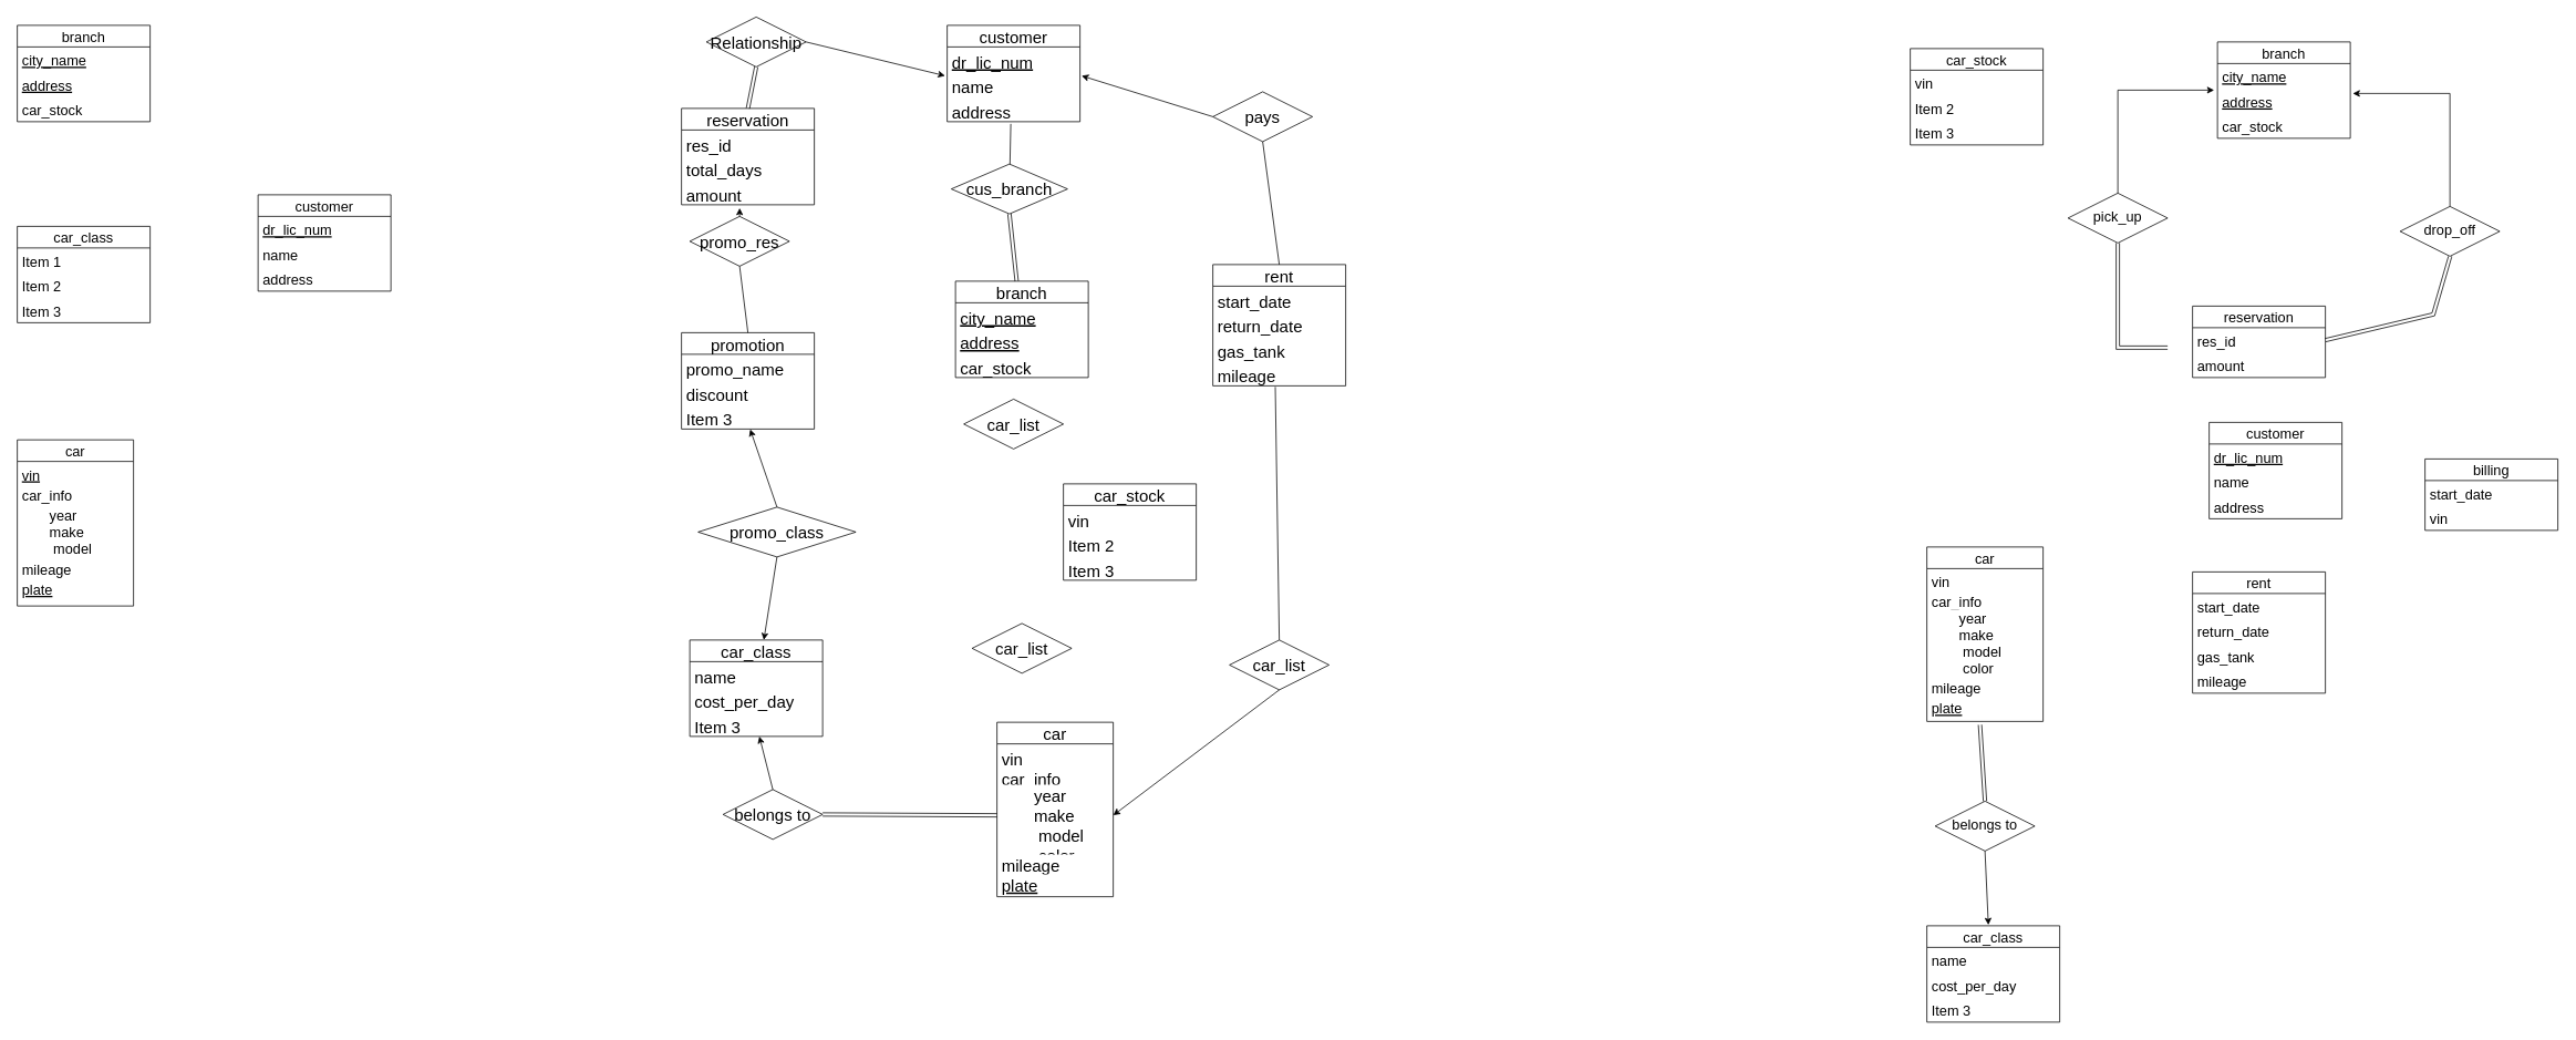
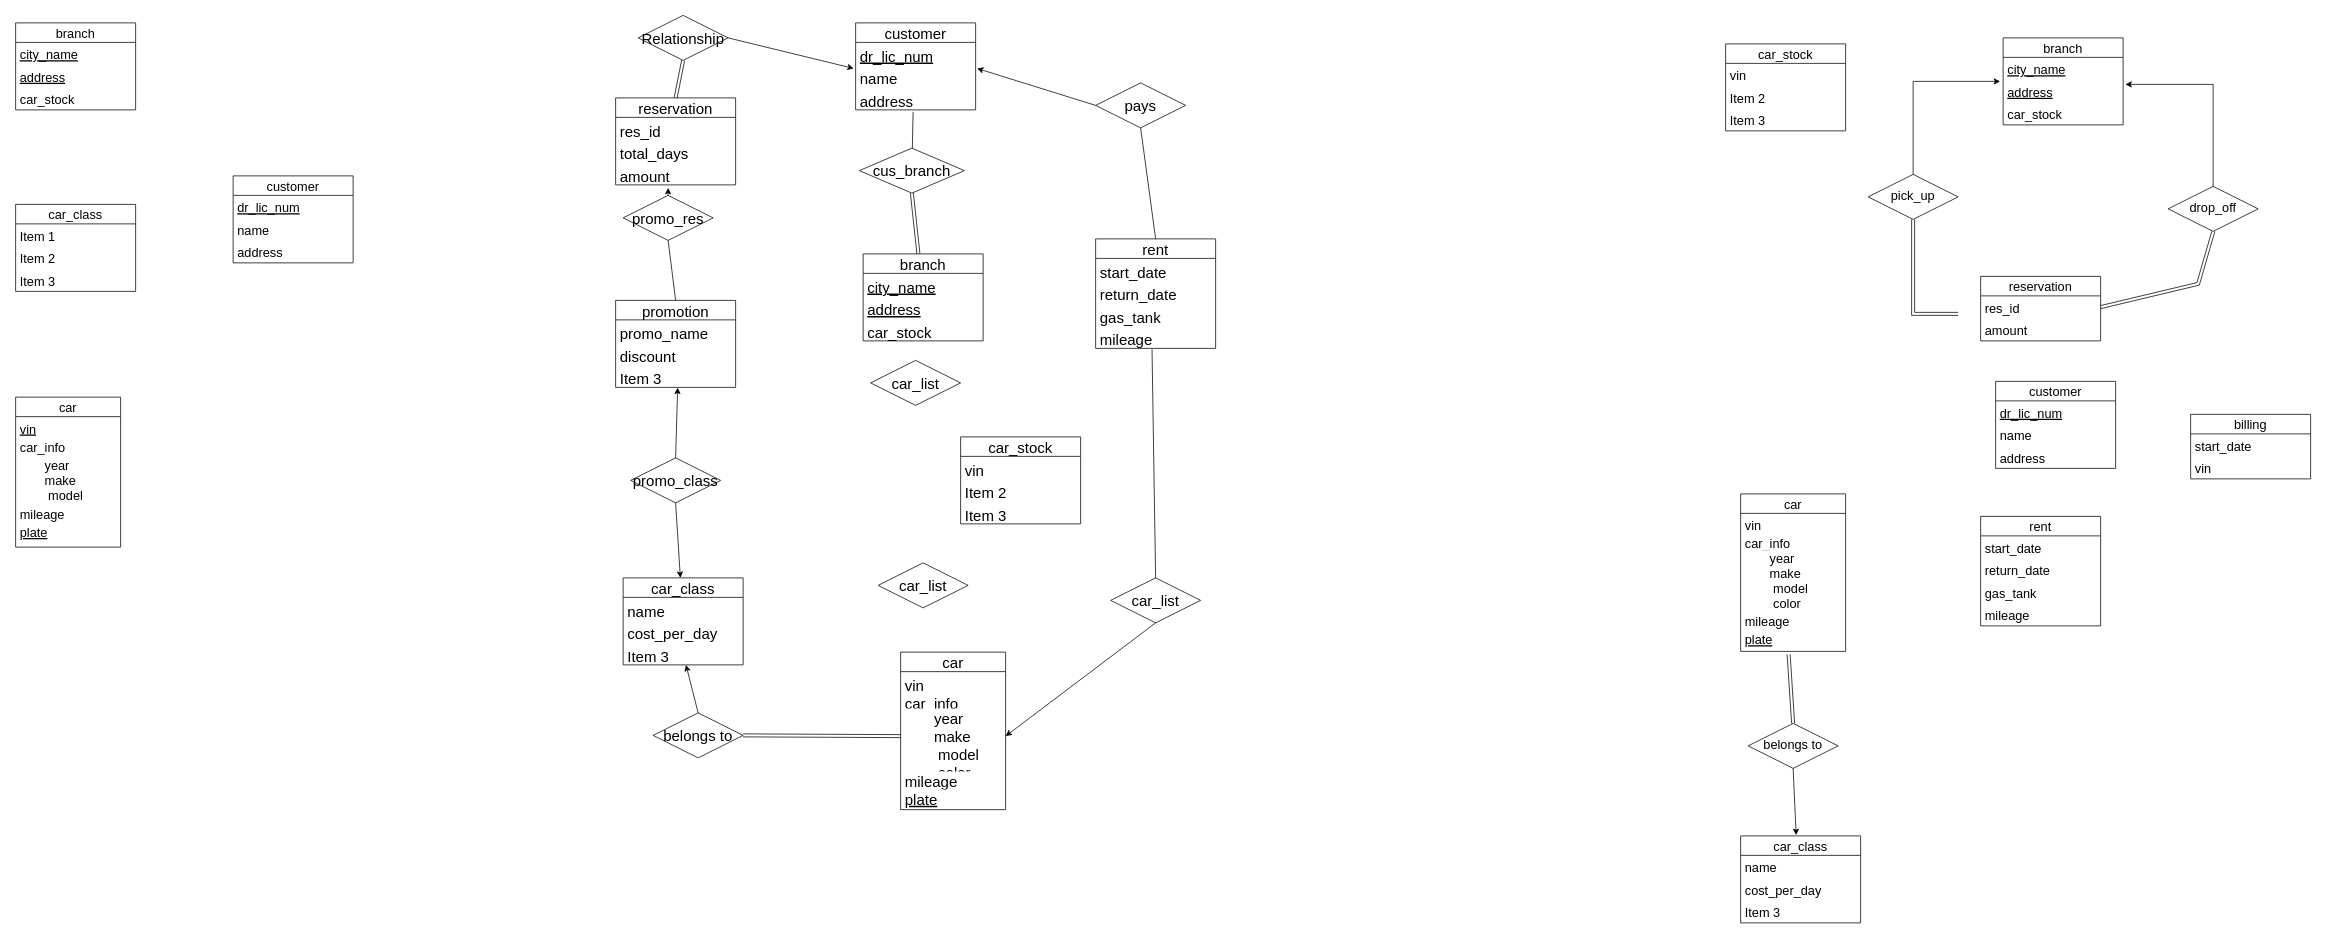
- <mxCell id="106" value="promo_class" style="shape=rhombus;perimeter=rhombusPerimeter;whiteSpace=wrap;html=1;align=center;fontSize=20;" vertex="1" parent="1"><mxGeometry x="840" y="610" width="190" height="60" as="geometry" /></mxCell>
+ <mxCell id="106" value="promo_class" style="shape=rhombus;perimeter=rhombusPerimeter;whiteSpace=wrap;html=1;align=center;fontSize=20;" vertex="1" parent="1"><mxGeometry x="840" y="610" width="120" height="60" as="geometry" /></mxCell>
